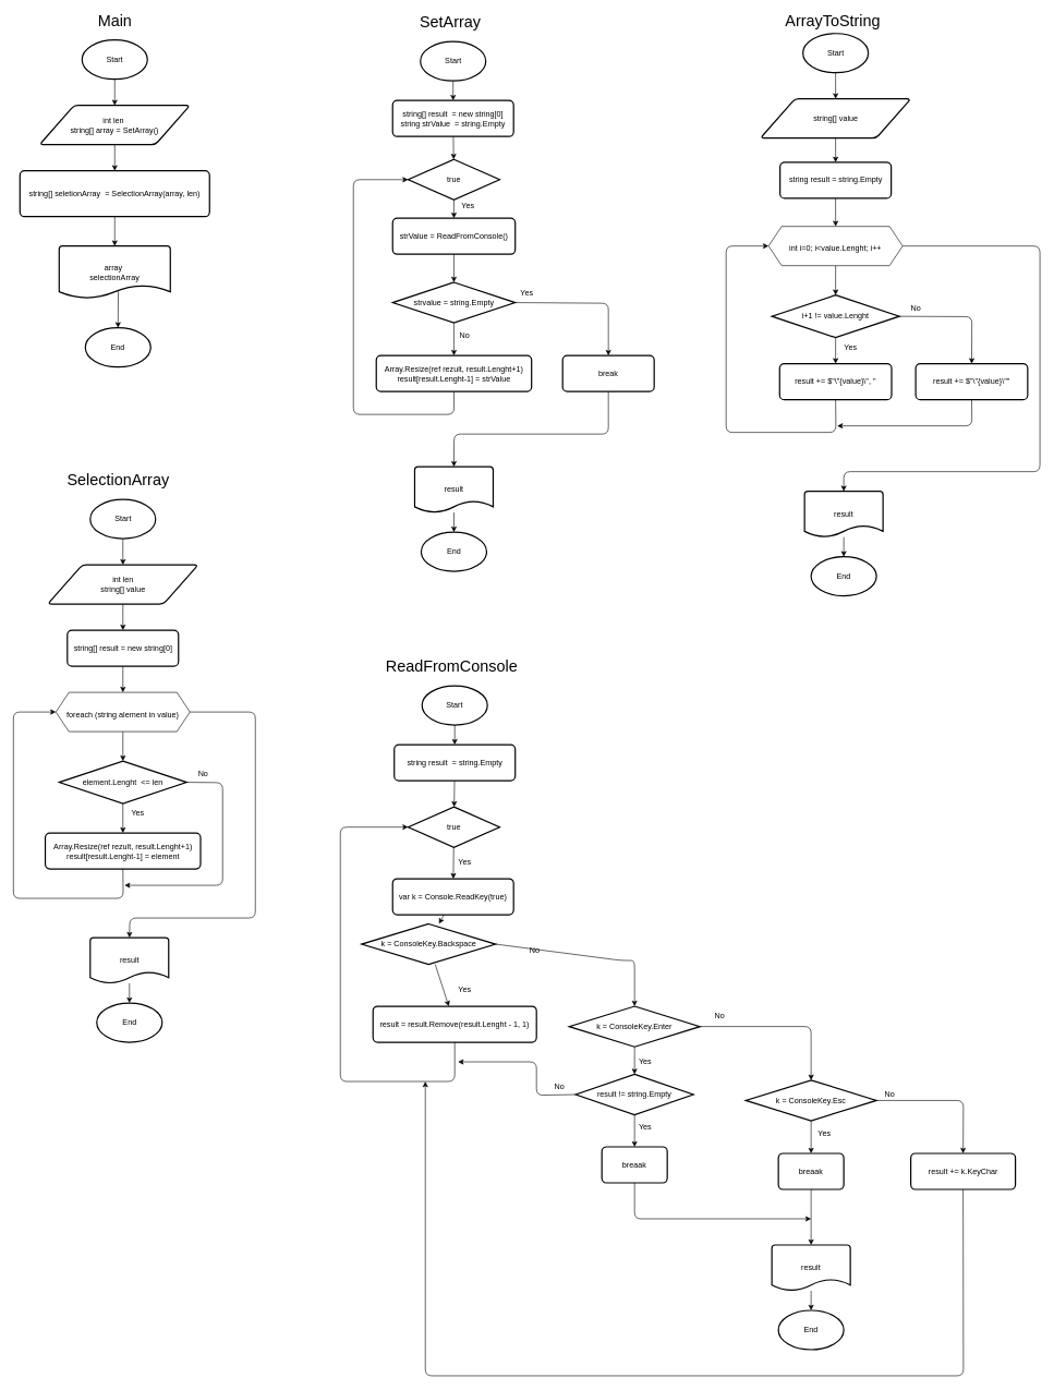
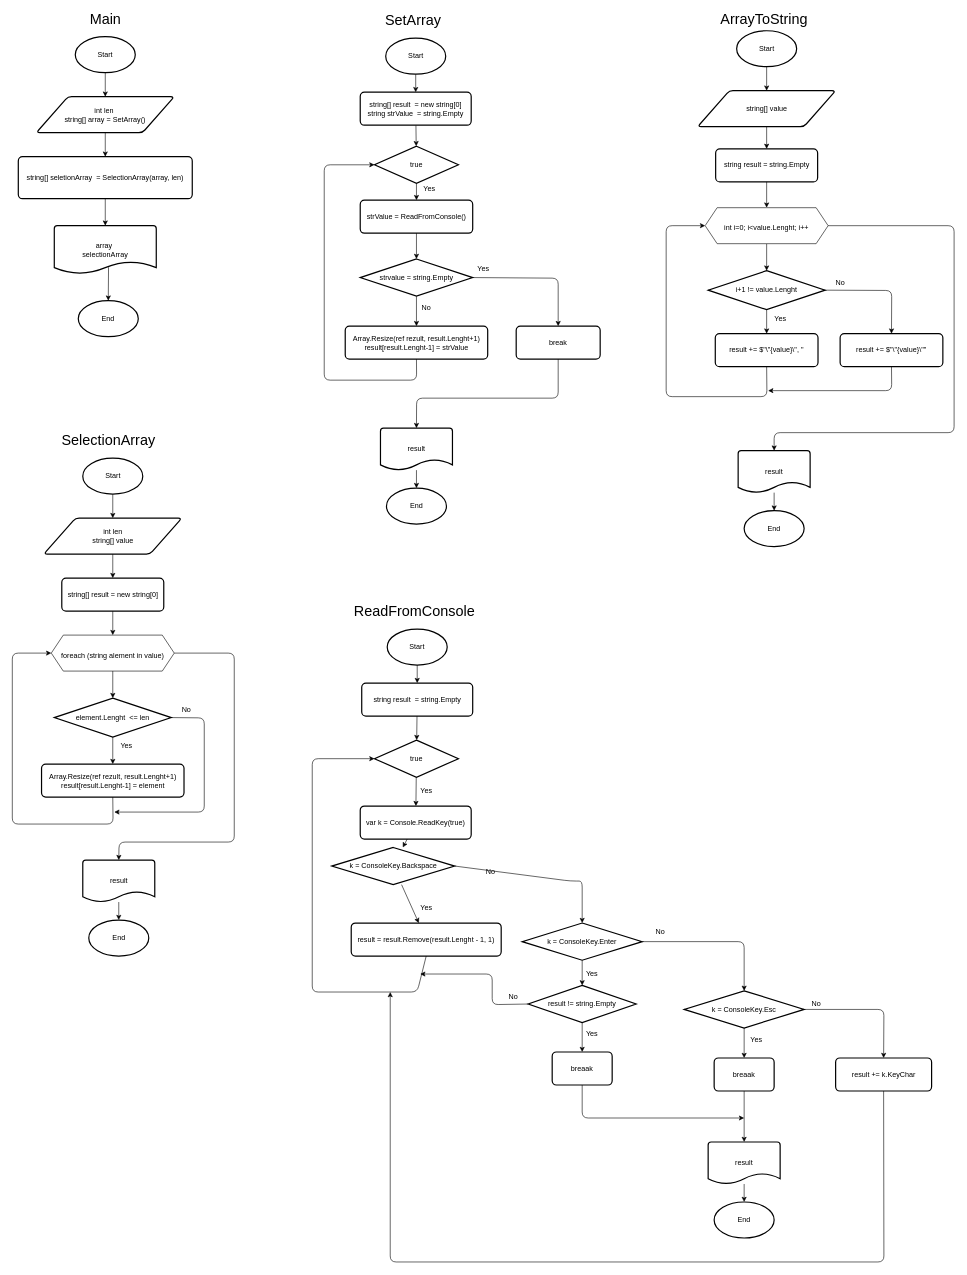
- <mxCell id="91" value="result = result.Remove(result.Lenght - 1, 1)" style="rounded=1;whiteSpace=wrap;html=1;absoluteArcSize=1;arcSize=14;strokeWidth=2;" vertex="1" parent="1"><mxGeometry x="570" y="1538" width="250" height="55" as="geometry" /></mxCell>
+ <mxCell id="91" value="result = result.Remove(result.Lenght - 1, 1)" style="rounded=1;whiteSpace=wrap;html=1;absoluteArcSize=1;arcSize=14;strokeWidth=2;" vertex="1" parent="1"><mxGeometry x="585" y="1538" width="250" height="55" as="geometry" /></mxCell>
